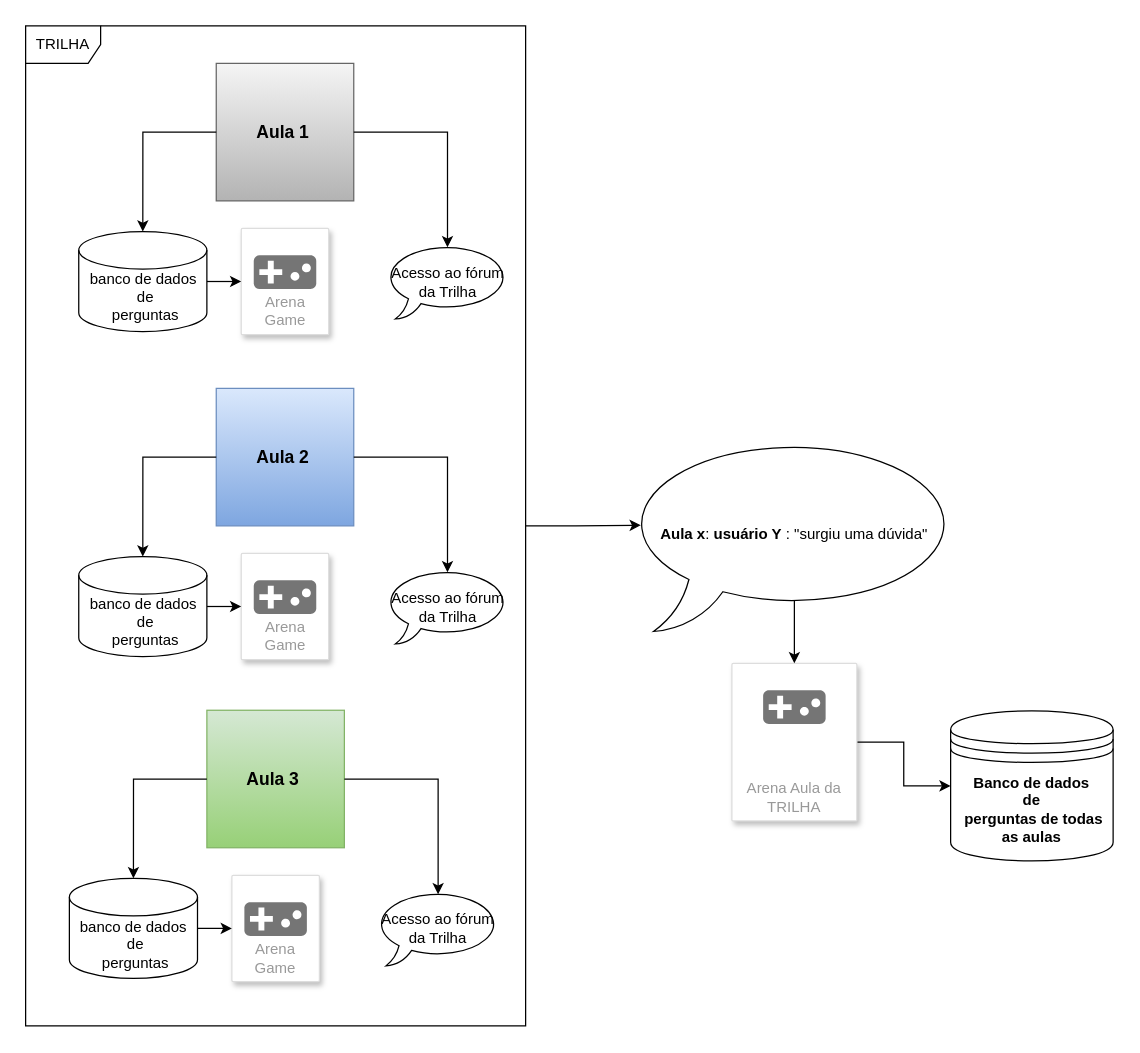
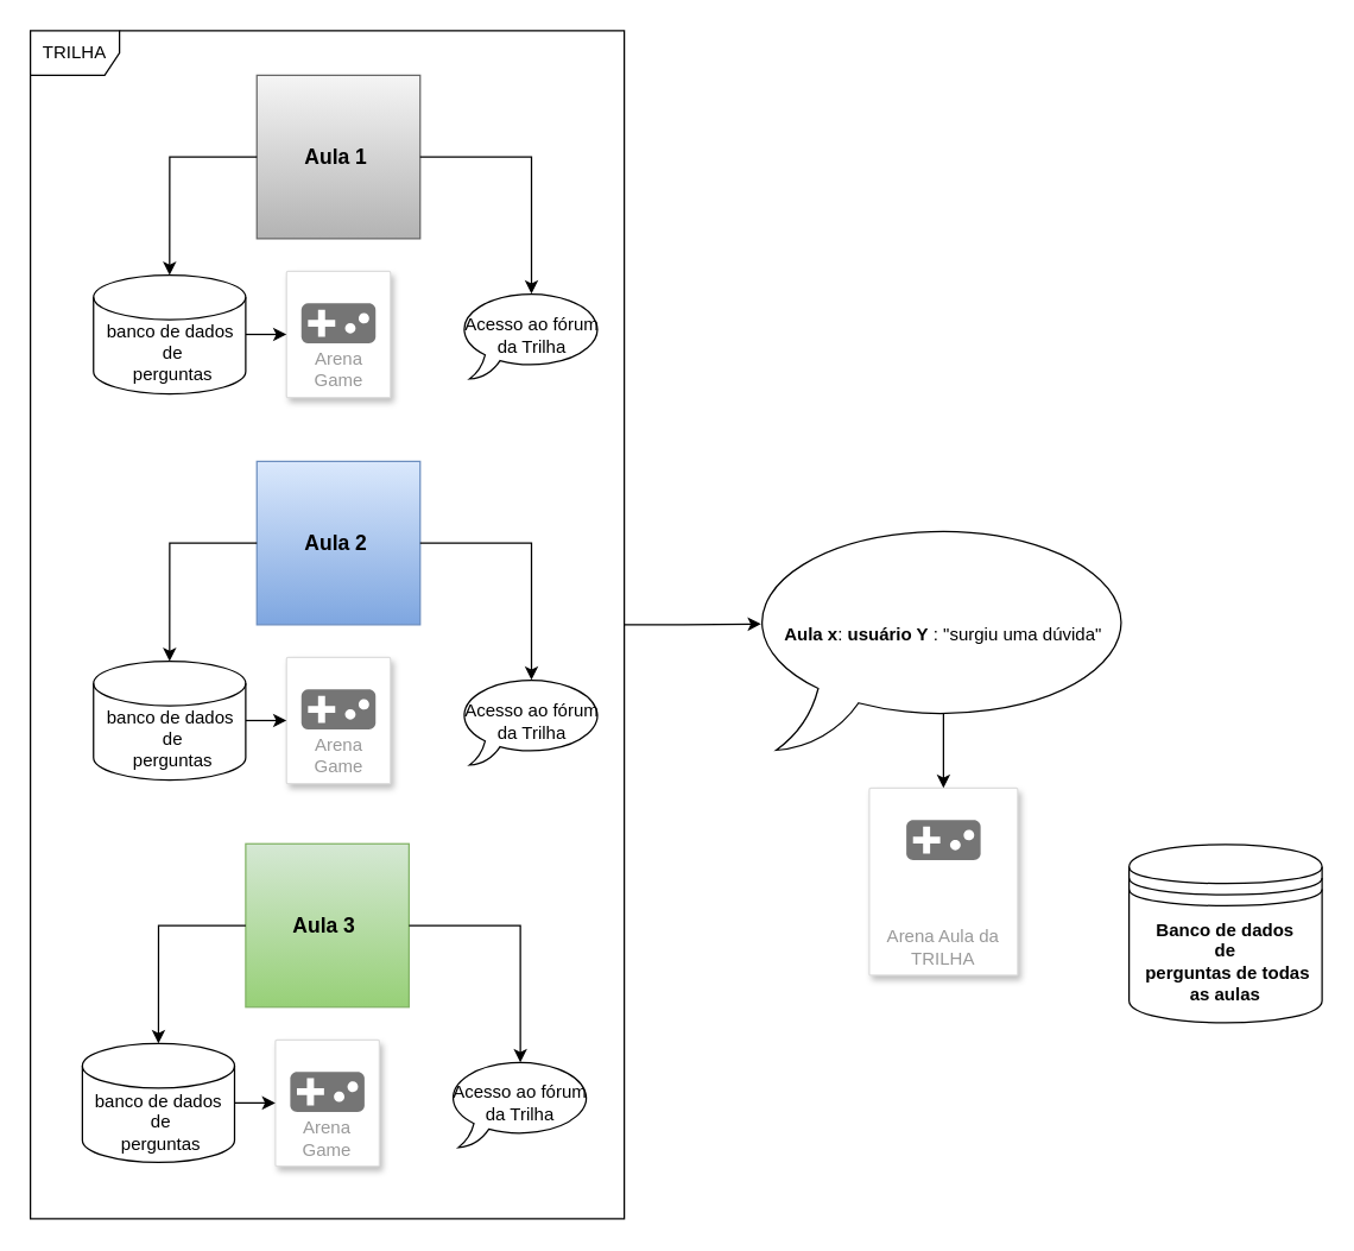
- <mxCell id="5" style="edgeStyle=orthogonalEdgeStyle;rounded=0;orthogonalLoop=1;jettySize=auto;html=1;exitX=1;exitY=0.5;exitDx=0;exitDy=0;entryX=0;entryY=0.5;entryDx=0;entryDy=0;" edge="1" parent="1" source="6" target="32"><mxGeometry relative="1" as="geometry" /></mxCell>
